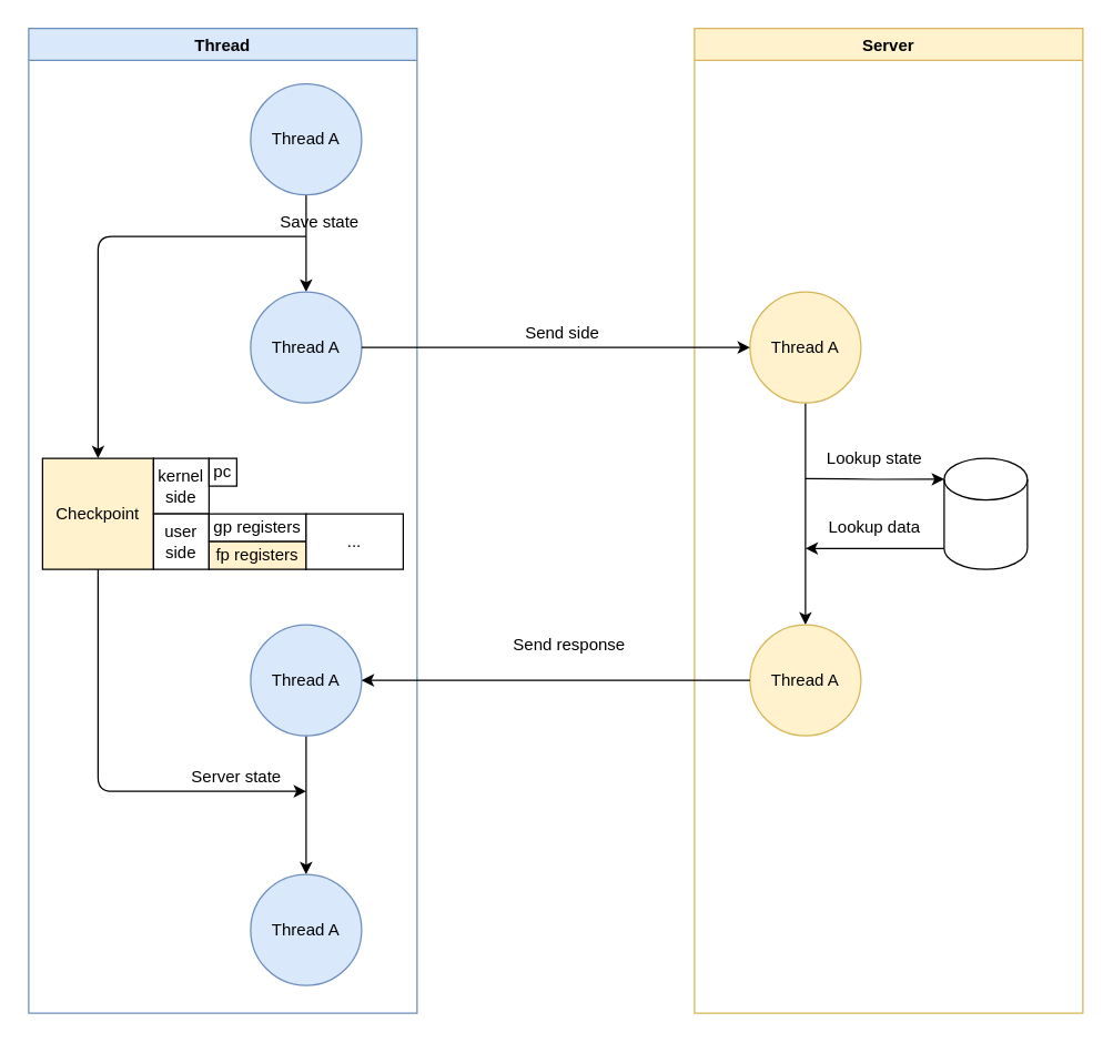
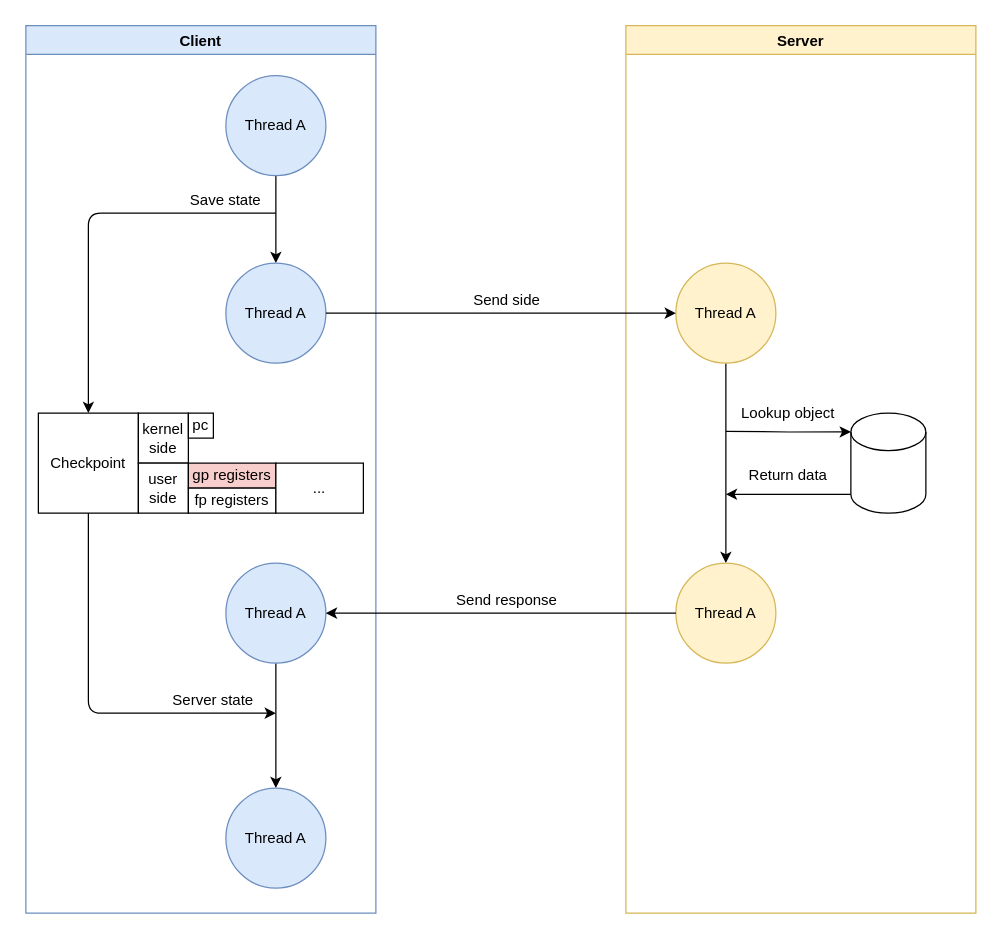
- <mxCell id="3" value="Thread" style="swimlane;fillColor=#dae8fc;strokeColor=#6c8ebf;" parent="1" vertex="1"><mxGeometry x="20" y="20" width="280" height="710" as="geometry" /></mxCell>
+ <mxCell id="3" value="Client" style="swimlane;fillColor=#dae8fc;strokeColor=#6c8ebf;" parent="1" vertex="1"><mxGeometry x="20" y="20" width="280" height="710" as="geometry" /></mxCell>
- <mxCell id="10" value="Save state" style="text;html=1;strokeColor=none;fillColor=none;align=center;verticalAlign=middle;whiteSpace=wrap;rounded=0;" parent="3" vertex="1"><mxGeometry x="180" y="130" width="60" height="20" as="geometry" /></mxCell>
+ <mxCell id="10" value="Save state" style="text;html=1;strokeColor=none;fillColor=none;align=center;verticalAlign=middle;whiteSpace=wrap;rounded=0;" parent="3" vertex="1"><mxGeometry x="130" y="130" width="60" height="20" as="geometry" /></mxCell>
- <mxCell id="24" value="Lookup state" style="text;html=1;strokeColor=none;fillColor=none;align=center;verticalAlign=middle;whiteSpace=wrap;rounded=0;" parent="19" vertex="1"><mxGeometry x="90" y="300" width="80" height="20" as="geometry" /></mxCell>
+ <mxCell id="24" value="Lookup object" style="text;html=1;strokeColor=none;fillColor=none;align=center;verticalAlign=middle;whiteSpace=wrap;rounded=0;" parent="19" vertex="1"><mxGeometry x="90" y="300" width="80" height="20" as="geometry" /></mxCell>
- <mxCell id="13" value="Checkpoint" style="rounded=0;whiteSpace=wrap;html=1;fillColor=#fff2cc;" vertex="1" parent="3"><mxGeometry x="10" y="310" width="80" height="80" as="geometry" /></mxCell>
+ <mxCell id="13" value="Checkpoint" style="rounded=0;whiteSpace=wrap;html=1;" vertex="1" parent="3"><mxGeometry x="10" y="310" width="80" height="80" as="geometry" /></mxCell>
- <mxCell id="17" value="gp registers" style="rounded=0;whiteSpace=wrap;html=1;" vertex="1" parent="3"><mxGeometry x="130" y="350" width="70" height="20" as="geometry" /></mxCell>
+ <mxCell id="17" value="gp registers" style="rounded=0;whiteSpace=wrap;html=1;fillColor=#f8cecc;" vertex="1" parent="3"><mxGeometry x="130" y="350" width="70" height="20" as="geometry" /></mxCell>
- <mxCell id="25" value="Lookup data" style="text;html=1;strokeColor=none;fillColor=none;align=center;verticalAlign=middle;whiteSpace=wrap;rounded=0;" parent="19" vertex="1"><mxGeometry x="90" y="350" width="80" height="20" as="geometry" /></mxCell>
+ <mxCell id="25" value="Return data" style="text;html=1;strokeColor=none;fillColor=none;align=center;verticalAlign=middle;whiteSpace=wrap;rounded=0;" parent="19" vertex="1"><mxGeometry x="90" y="350" width="80" height="20" as="geometry" /></mxCell>
- <mxCell id="18" value="fp registers" style="rounded=0;whiteSpace=wrap;html=1;fillColor=#fff2cc;" vertex="1" parent="3"><mxGeometry x="130" y="370" width="70" height="20" as="geometry" /></mxCell>
+ <mxCell id="18" value="fp registers" style="rounded=0;whiteSpace=wrap;html=1;" vertex="1" parent="3"><mxGeometry x="130" y="370" width="70" height="20" as="geometry" /></mxCell>
- <mxCell id="29" value="Send response" style="text;html=1;strokeColor=none;fillColor=none;align=center;verticalAlign=middle;whiteSpace=wrap;rounded=0;" parent="1" vertex="1"><mxGeometry x="365" y="455" width="90" height="20" as="geometry" /></mxCell>
+ <mxCell id="29" value="Send response" style="text;html=1;strokeColor=none;fillColor=none;align=center;verticalAlign=middle;whiteSpace=wrap;rounded=0;" parent="1" vertex="1"><mxGeometry x="360" y="470" width="90" height="20" as="geometry" /></mxCell>
